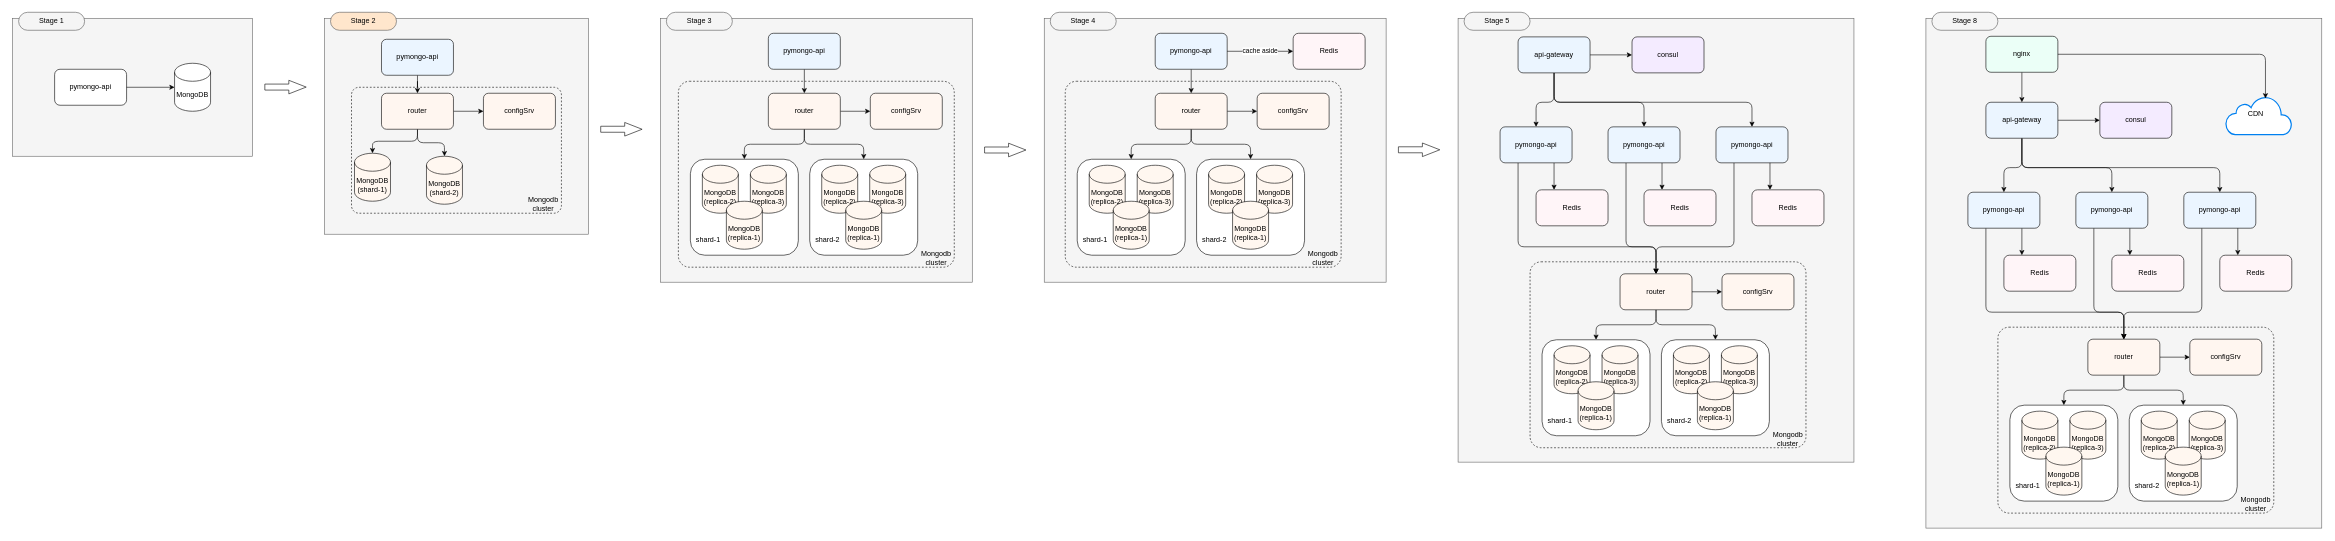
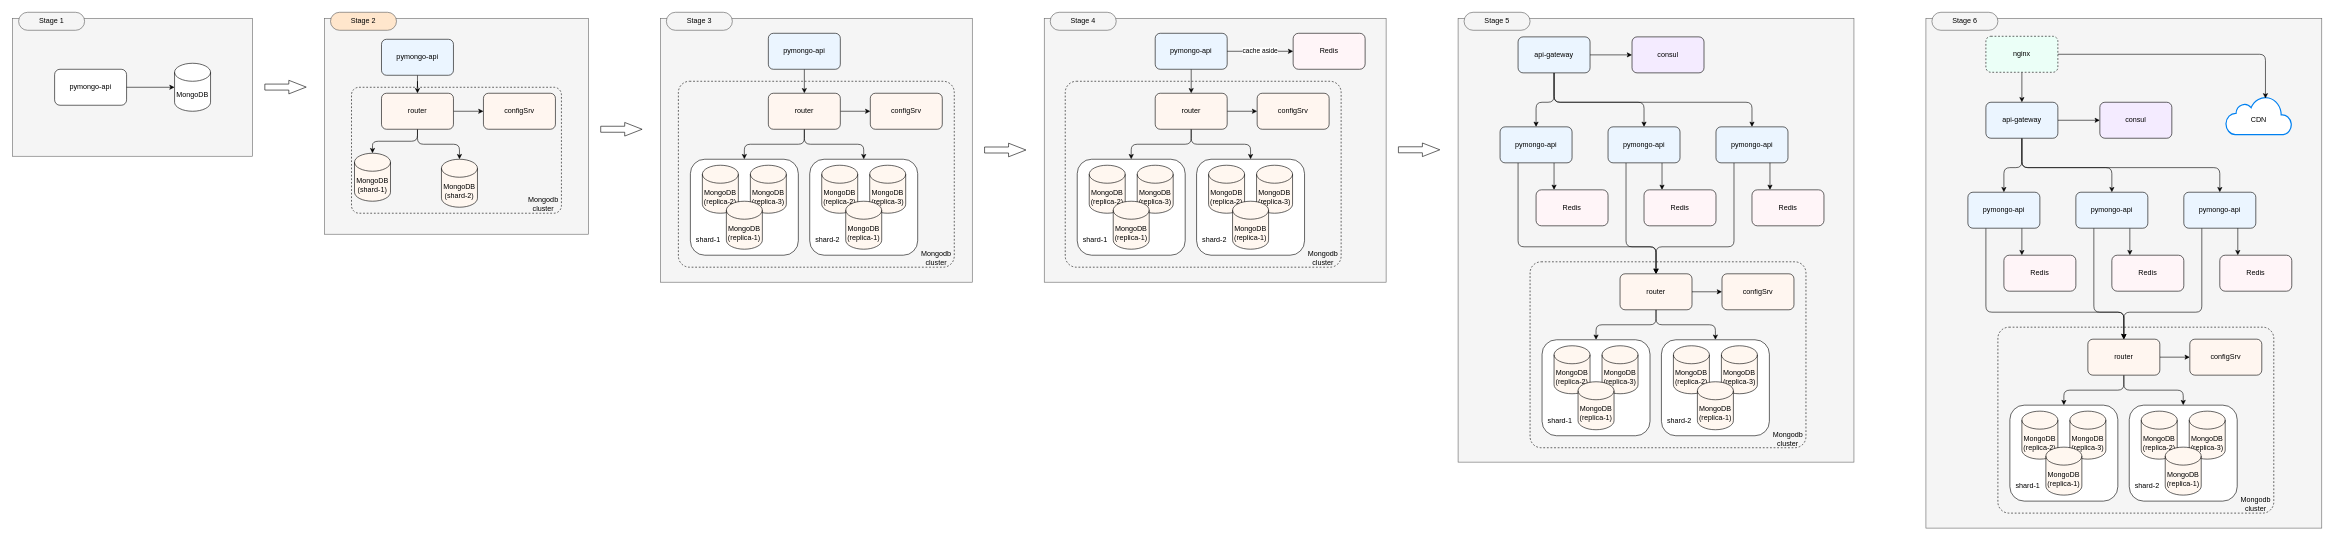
- <mxCell id="152" value="Stage 8" style="rounded=1;whiteSpace=wrap;html=1;arcSize=50;fillColor=#f5f5f5;strokeColor=#595959;" vertex="1" parent="1"><mxGeometry x="3220" y="20" width="110" height="30" as="geometry" /></mxCell>
+ <mxCell id="152" value="Stage 6" style="rounded=1;whiteSpace=wrap;html=1;arcSize=50;fillColor=#f5f5f5;strokeColor=#595959;" vertex="1" parent="1"><mxGeometry x="3220" y="20" width="110" height="30" as="geometry" /></mxCell>
- <mxCell id="154" value="nginx" style="rounded=1;whiteSpace=wrap;html=1;fillColor=#ebfff7;arcSize=14;" vertex="1" parent="1"><mxGeometry x="3310" y="60" width="120" height="60" as="geometry" /></mxCell>
+ <mxCell id="154" value="nginx" style="rounded=1;whiteSpace=wrap;html=1;fillColor=#ebfff7;arcSize=14;dashed=1;" vertex="1" parent="1"><mxGeometry x="3310" y="60" width="120" height="60" as="geometry" /></mxCell>
- <mxCell id="157" value="CDN" style="text;html=1;align=center;verticalAlign=middle;whiteSpace=wrap;rounded=0;" vertex="1" parent="155"><mxGeometry x="17" y="14" width="66" height="30" as="geometry" /></mxCell>
+ <mxCell id="157" value="CDN" style="text;html=1;align=center;verticalAlign=middle;whiteSpace=wrap;rounded=0;" vertex="1" parent="155"><mxGeometry x="22" y="24" width="66" height="30" as="geometry" /></mxCell>
- <mxCell id="17" value="MongoDB (shard-2)" style="shape=cylinder3;whiteSpace=wrap;html=1;boundedLbl=1;backgroundOutline=1;size=15;fillColor=#fff7f0;" vertex="1" parent="1"><mxGeometry x="710" y="260" width="60" height="80" as="geometry" /></mxCell>
+ <mxCell id="17" value="MongoDB (shard-2)" style="shape=cylinder3;whiteSpace=wrap;html=1;boundedLbl=1;backgroundOutline=1;size=15;fillColor=#fff7f0;" vertex="1" parent="1"><mxGeometry x="735" y="265" width="60" height="80" as="geometry" /></mxCell>
